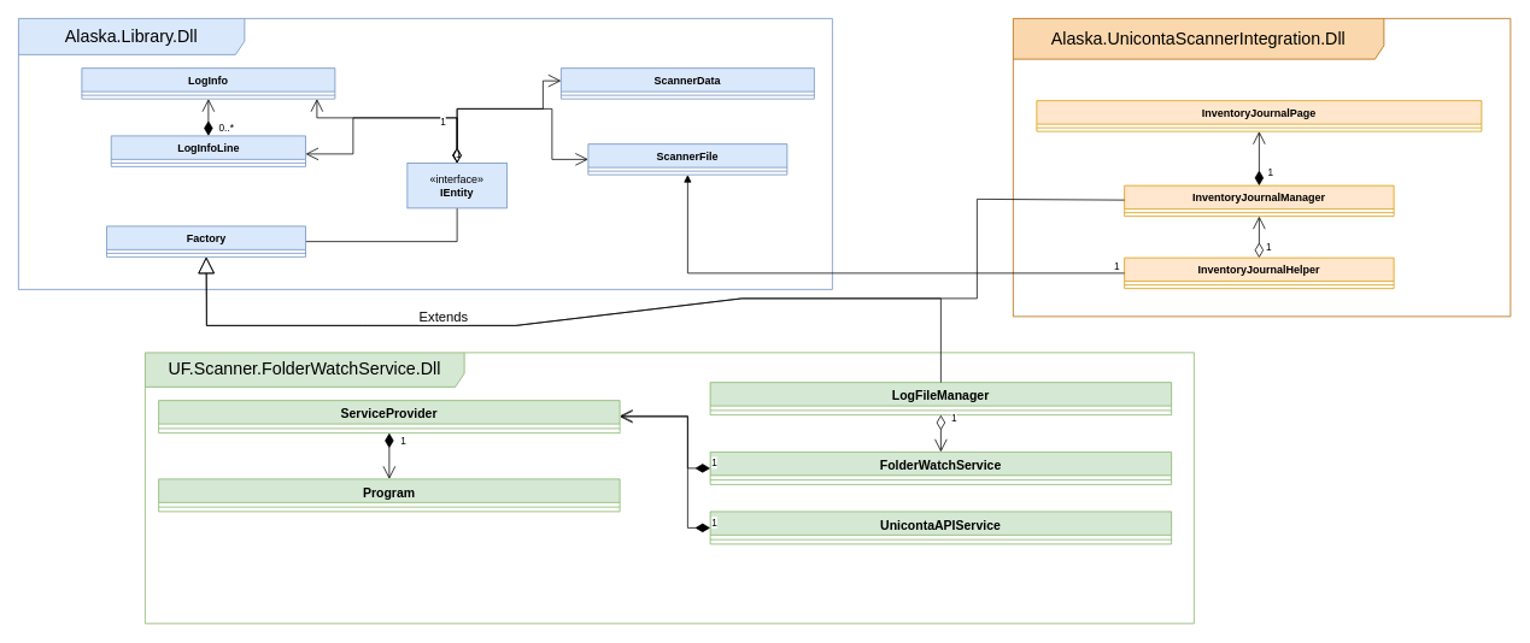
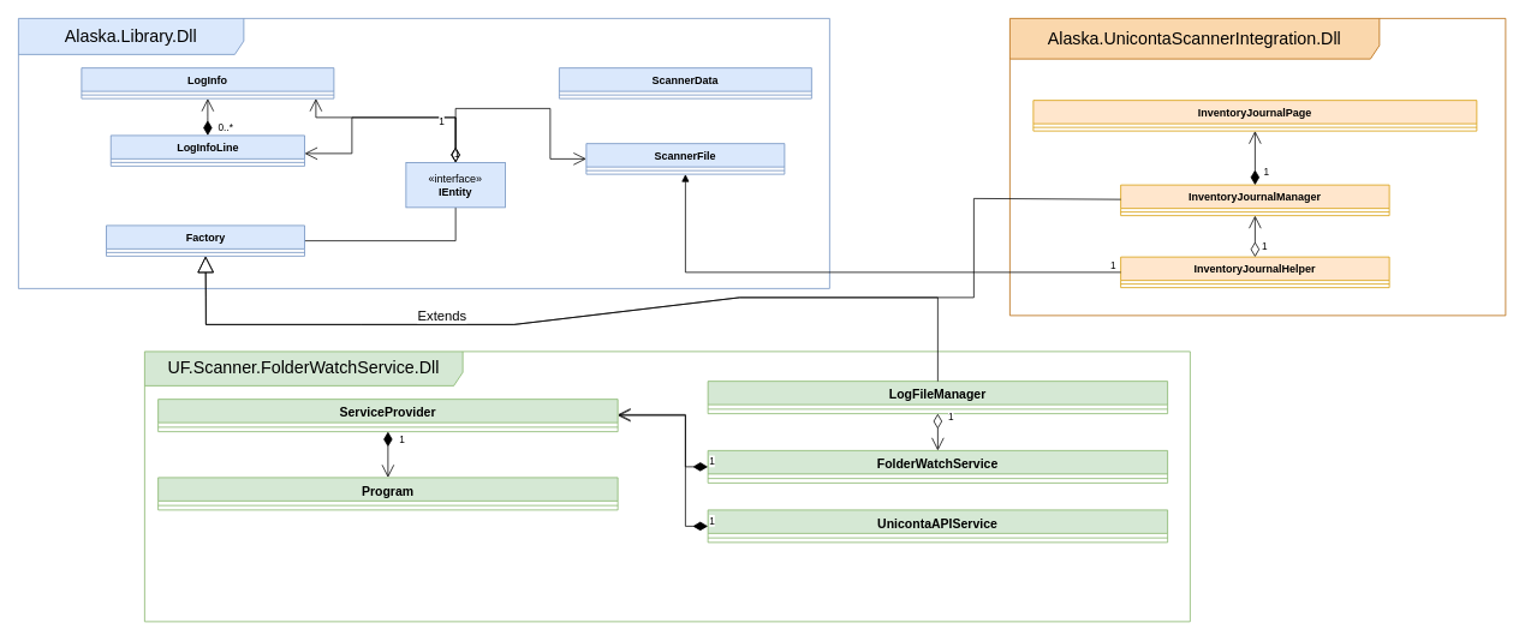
- <mxCell id="30" value="1" style="endArrow=open;html=1;endSize=12;startArrow=diamondThin;startSize=14;startFill=0;edgeStyle=orthogonalEdgeStyle;align=left;verticalAlign=bottom;rounded=0;jumpStyle=none;" edge="1" parent="1" source="29" target="10"><mxGeometry x="-1" y="3" relative="1" as="geometry"><mxPoint x="560" y="117" as="sourcePoint" /><mxPoint x="620" y="89" as="targetPoint" /><Array as="points"><mxPoint x="600" y="120" /><mxPoint x="600" y="89" /></Array></mxGeometry></mxCell>
